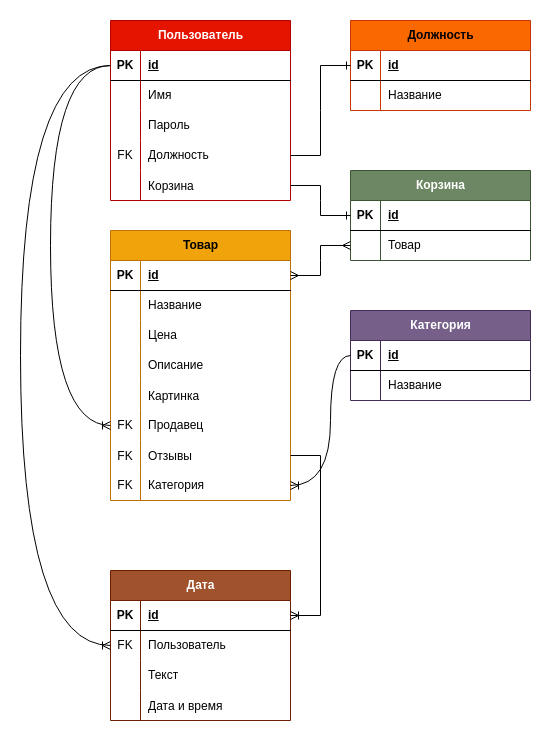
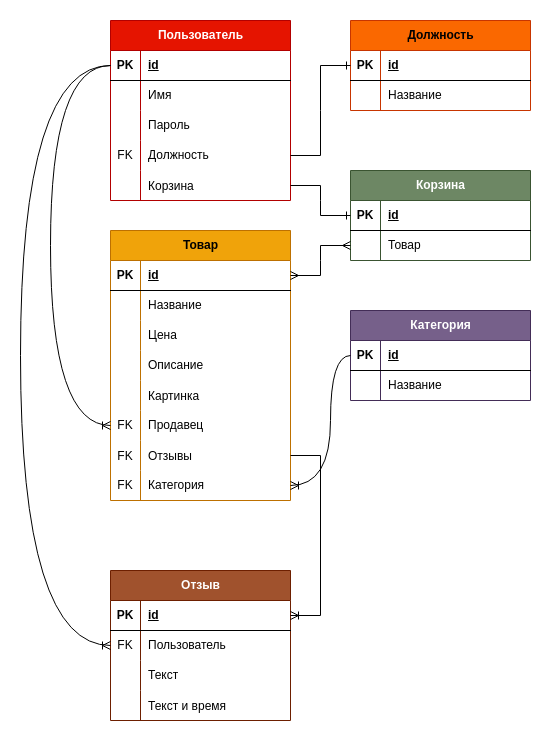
- <mxCell id="61" value="Дата" style="shape=table;startSize=30;container=1;collapsible=1;childLayout=tableLayout;fixedRows=1;rowLines=0;fontStyle=1;align=center;resizeLast=1;html=1;fillColor=#a0522d;fontColor=#ffffff;strokeColor=#6D1F00;" vertex="1" parent="1"><mxGeometry x="110" y="570" width="180" height="150" as="geometry" /></mxCell>
+ <mxCell id="61" value="Отзыв" style="shape=table;startSize=30;container=1;collapsible=1;childLayout=tableLayout;fixedRows=1;rowLines=0;fontStyle=1;align=center;resizeLast=1;html=1;fillColor=#a0522d;fontColor=#ffffff;strokeColor=#6D1F00;" vertex="1" parent="1"><mxGeometry x="110" y="570" width="180" height="150" as="geometry" /></mxCell>
- <mxCell id="73" value="Дата и время" style="shape=partialRectangle;connectable=0;fillColor=none;top=0;left=0;bottom=0;right=0;align=left;spacingLeft=6;overflow=hidden;" vertex="1" parent="71"><mxGeometry x="30" width="150" height="30" as="geometry"><mxRectangle width="150" height="30" as="alternateBounds" /></mxGeometry></mxCell>
+ <mxCell id="73" value="Текст и время" style="shape=partialRectangle;connectable=0;fillColor=none;top=0;left=0;bottom=0;right=0;align=left;spacingLeft=6;overflow=hidden;" vertex="1" parent="71"><mxGeometry x="30" width="150" height="30" as="geometry"><mxRectangle width="150" height="30" as="alternateBounds" /></mxGeometry></mxCell>
